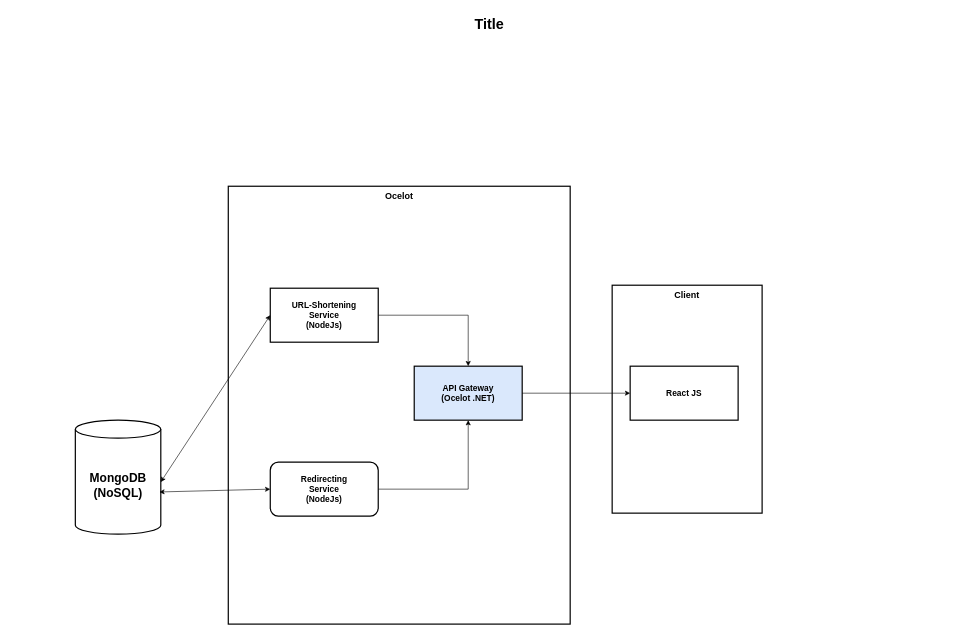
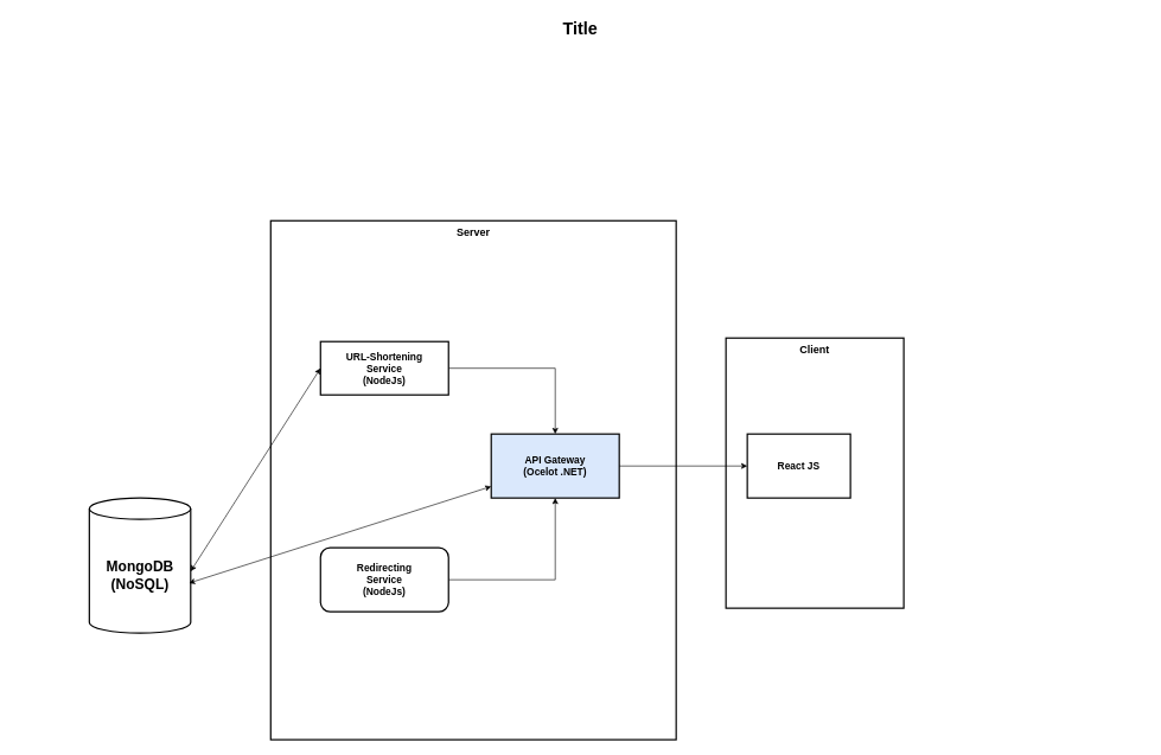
- <mxCell id="4" value="Ocelot" style="rounded=0;whiteSpace=wrap;html=1;strokeWidth=2;verticalAlign=top;fontSize=15;fontStyle=1" vertex="1" parent="1"><mxGeometry x="380" y="310" width="570" height="730" as="geometry" /></mxCell>
+ <mxCell id="4" value="Server" style="rounded=0;whiteSpace=wrap;html=1;strokeWidth=2;verticalAlign=top;fontSize=15;fontStyle=1" vertex="1" parent="1"><mxGeometry x="380" y="310" width="570" height="730" as="geometry" /></mxCell>
- <mxCell id="8" value="URL-Shortening&lt;div&gt;Service&lt;/div&gt;&lt;div&gt;(NodeJs)&lt;/div&gt;" style="rounded=0;whiteSpace=wrap;html=1;fontSize=14;fontStyle=1;strokeWidth=2;" vertex="1" parent="1"><mxGeometry x="450" y="480" width="180" height="90" as="geometry" /></mxCell>
+ <mxCell id="8" value="URL-Shortening&lt;div&gt;Service&lt;/div&gt;&lt;div&gt;(NodeJs)&lt;/div&gt;" style="rounded=0;whiteSpace=wrap;html=1;fontSize=14;fontStyle=1;strokeWidth=2;" vertex="1" parent="1"><mxGeometry x="450" y="480" width="180" height="75" as="geometry" /></mxCell>
- <mxCell id="6" value="React JS" style="rounded=0;whiteSpace=wrap;html=1;fontSize=14;fontStyle=1;strokeWidth=2;" vertex="1" parent="1"><mxGeometry x="1050" y="610" width="180" height="90" as="geometry" /></mxCell>
+ <mxCell id="6" value="React JS" style="rounded=0;whiteSpace=wrap;html=1;fontSize=14;fontStyle=1;strokeWidth=2;" vertex="1" parent="1"><mxGeometry x="1050" y="610" width="145" height="90" as="geometry" /></mxCell>
- <mxCell id="14" value="" style="endArrow=classic;startArrow=classic;html=1;rounded=0;entryX=0;entryY=0.5;entryDx=0;entryDy=0;exitX=0.983;exitY=0.63;exitDx=0;exitDy=0;exitPerimeter=0;" edge="1" parent="1" source="5" target="10"><mxGeometry width="50" height="50" relative="1" as="geometry"><mxPoint x="280" y="830" as="sourcePoint" /><mxPoint x="330" y="780" as="targetPoint" /></mxGeometry></mxCell>
+ <mxCell id="14" value="" style="endArrow=classic;startArrow=classic;html=1;rounded=0;exitX=0.983;exitY=0.63;exitDx=0;exitDy=0;exitPerimeter=0;" edge="1" parent="1" source="5" target="11"><mxGeometry width="50" height="50" relative="1" as="geometry"><mxPoint x="280" y="830" as="sourcePoint" /><mxPoint x="330" y="780" as="targetPoint" /></mxGeometry></mxCell>
